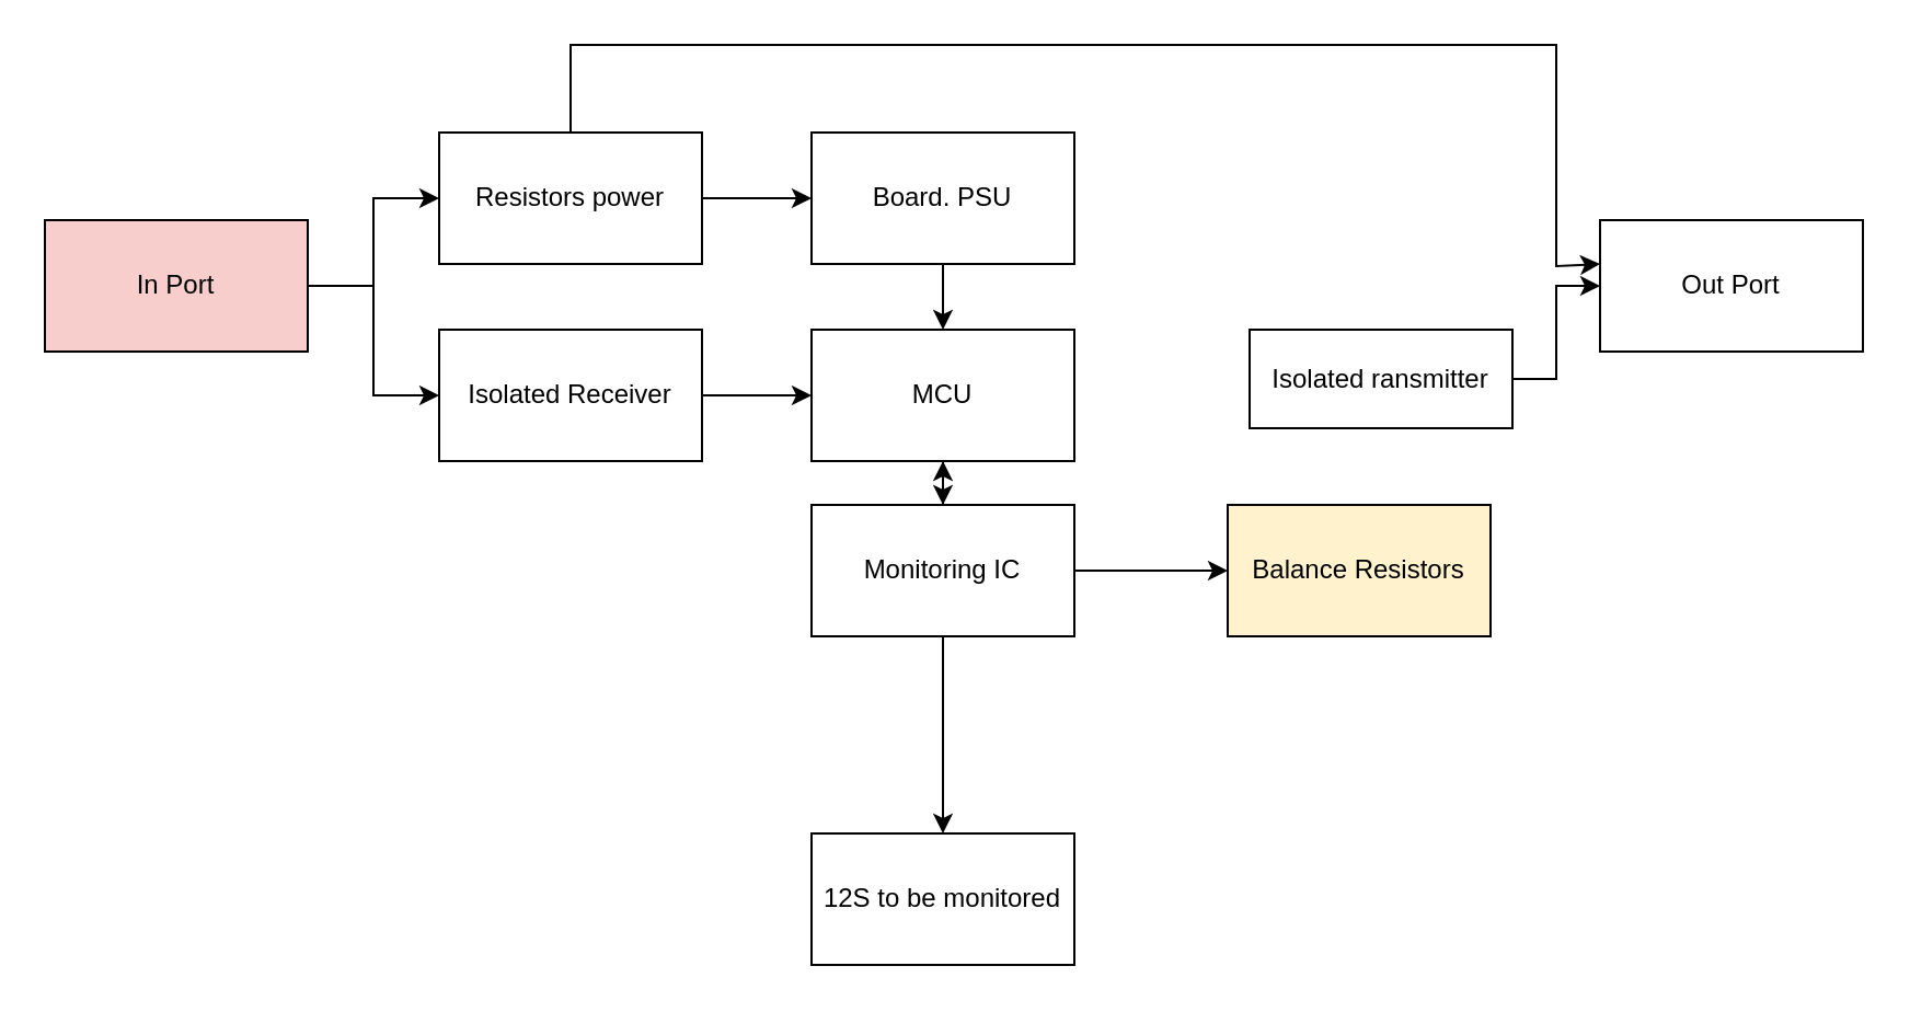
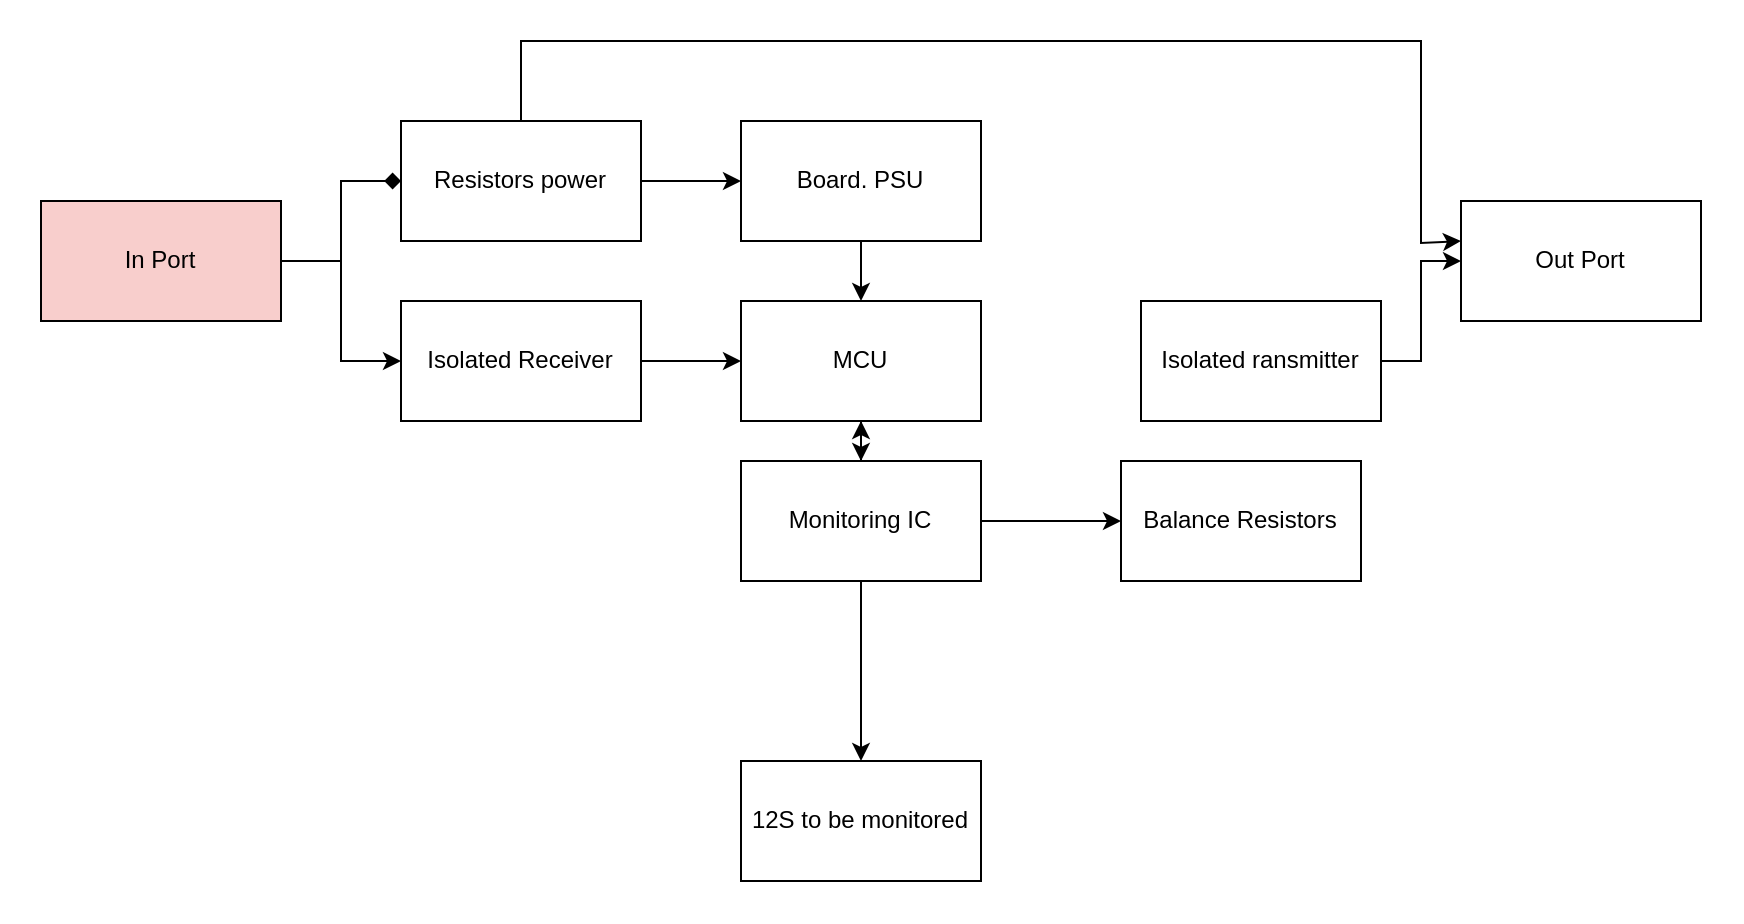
- <mxCell id="17" style="edgeStyle=orthogonalEdgeStyle;rounded=0;orthogonalLoop=1;jettySize=auto;html=1;entryX=0;entryY=0.5;entryDx=0;entryDy=0;" parent="1" source="19" target="14" edge="1"><mxGeometry relative="1" as="geometry" /></mxCell>
+ <mxCell id="17" style="edgeStyle=orthogonalEdgeStyle;rounded=0;orthogonalLoop=1;jettySize=auto;html=1;entryX=0;entryY=0.5;entryDx=0;entryDy=0;endArrow=diamond;" parent="1" source="19" target="14" edge="1"><mxGeometry relative="1" as="geometry" /></mxCell>
- <mxCell id="9" value="Isolated ransmitter" style="rounded=0;whiteSpace=wrap;html=1;" parent="1" vertex="1"><mxGeometry x="570" y="150" width="120" height="45" as="geometry" /></mxCell>
+ <mxCell id="9" value="Isolated ransmitter" style="rounded=0;whiteSpace=wrap;html=1;" parent="1" vertex="1"><mxGeometry x="570" y="150" width="120" height="60" as="geometry" /></mxCell>
- <mxCell id="22" value="Balance Resistors" style="rounded=0;whiteSpace=wrap;html=1;fillColor=#fff2cc;" vertex="1" parent="1"><mxGeometry x="560" y="230" width="120" height="60" as="geometry" /></mxCell>
+ <mxCell id="22" value="Balance Resistors" style="rounded=0;whiteSpace=wrap;html=1;" vertex="1" parent="1"><mxGeometry x="560" y="230" width="120" height="60" as="geometry" /></mxCell>
